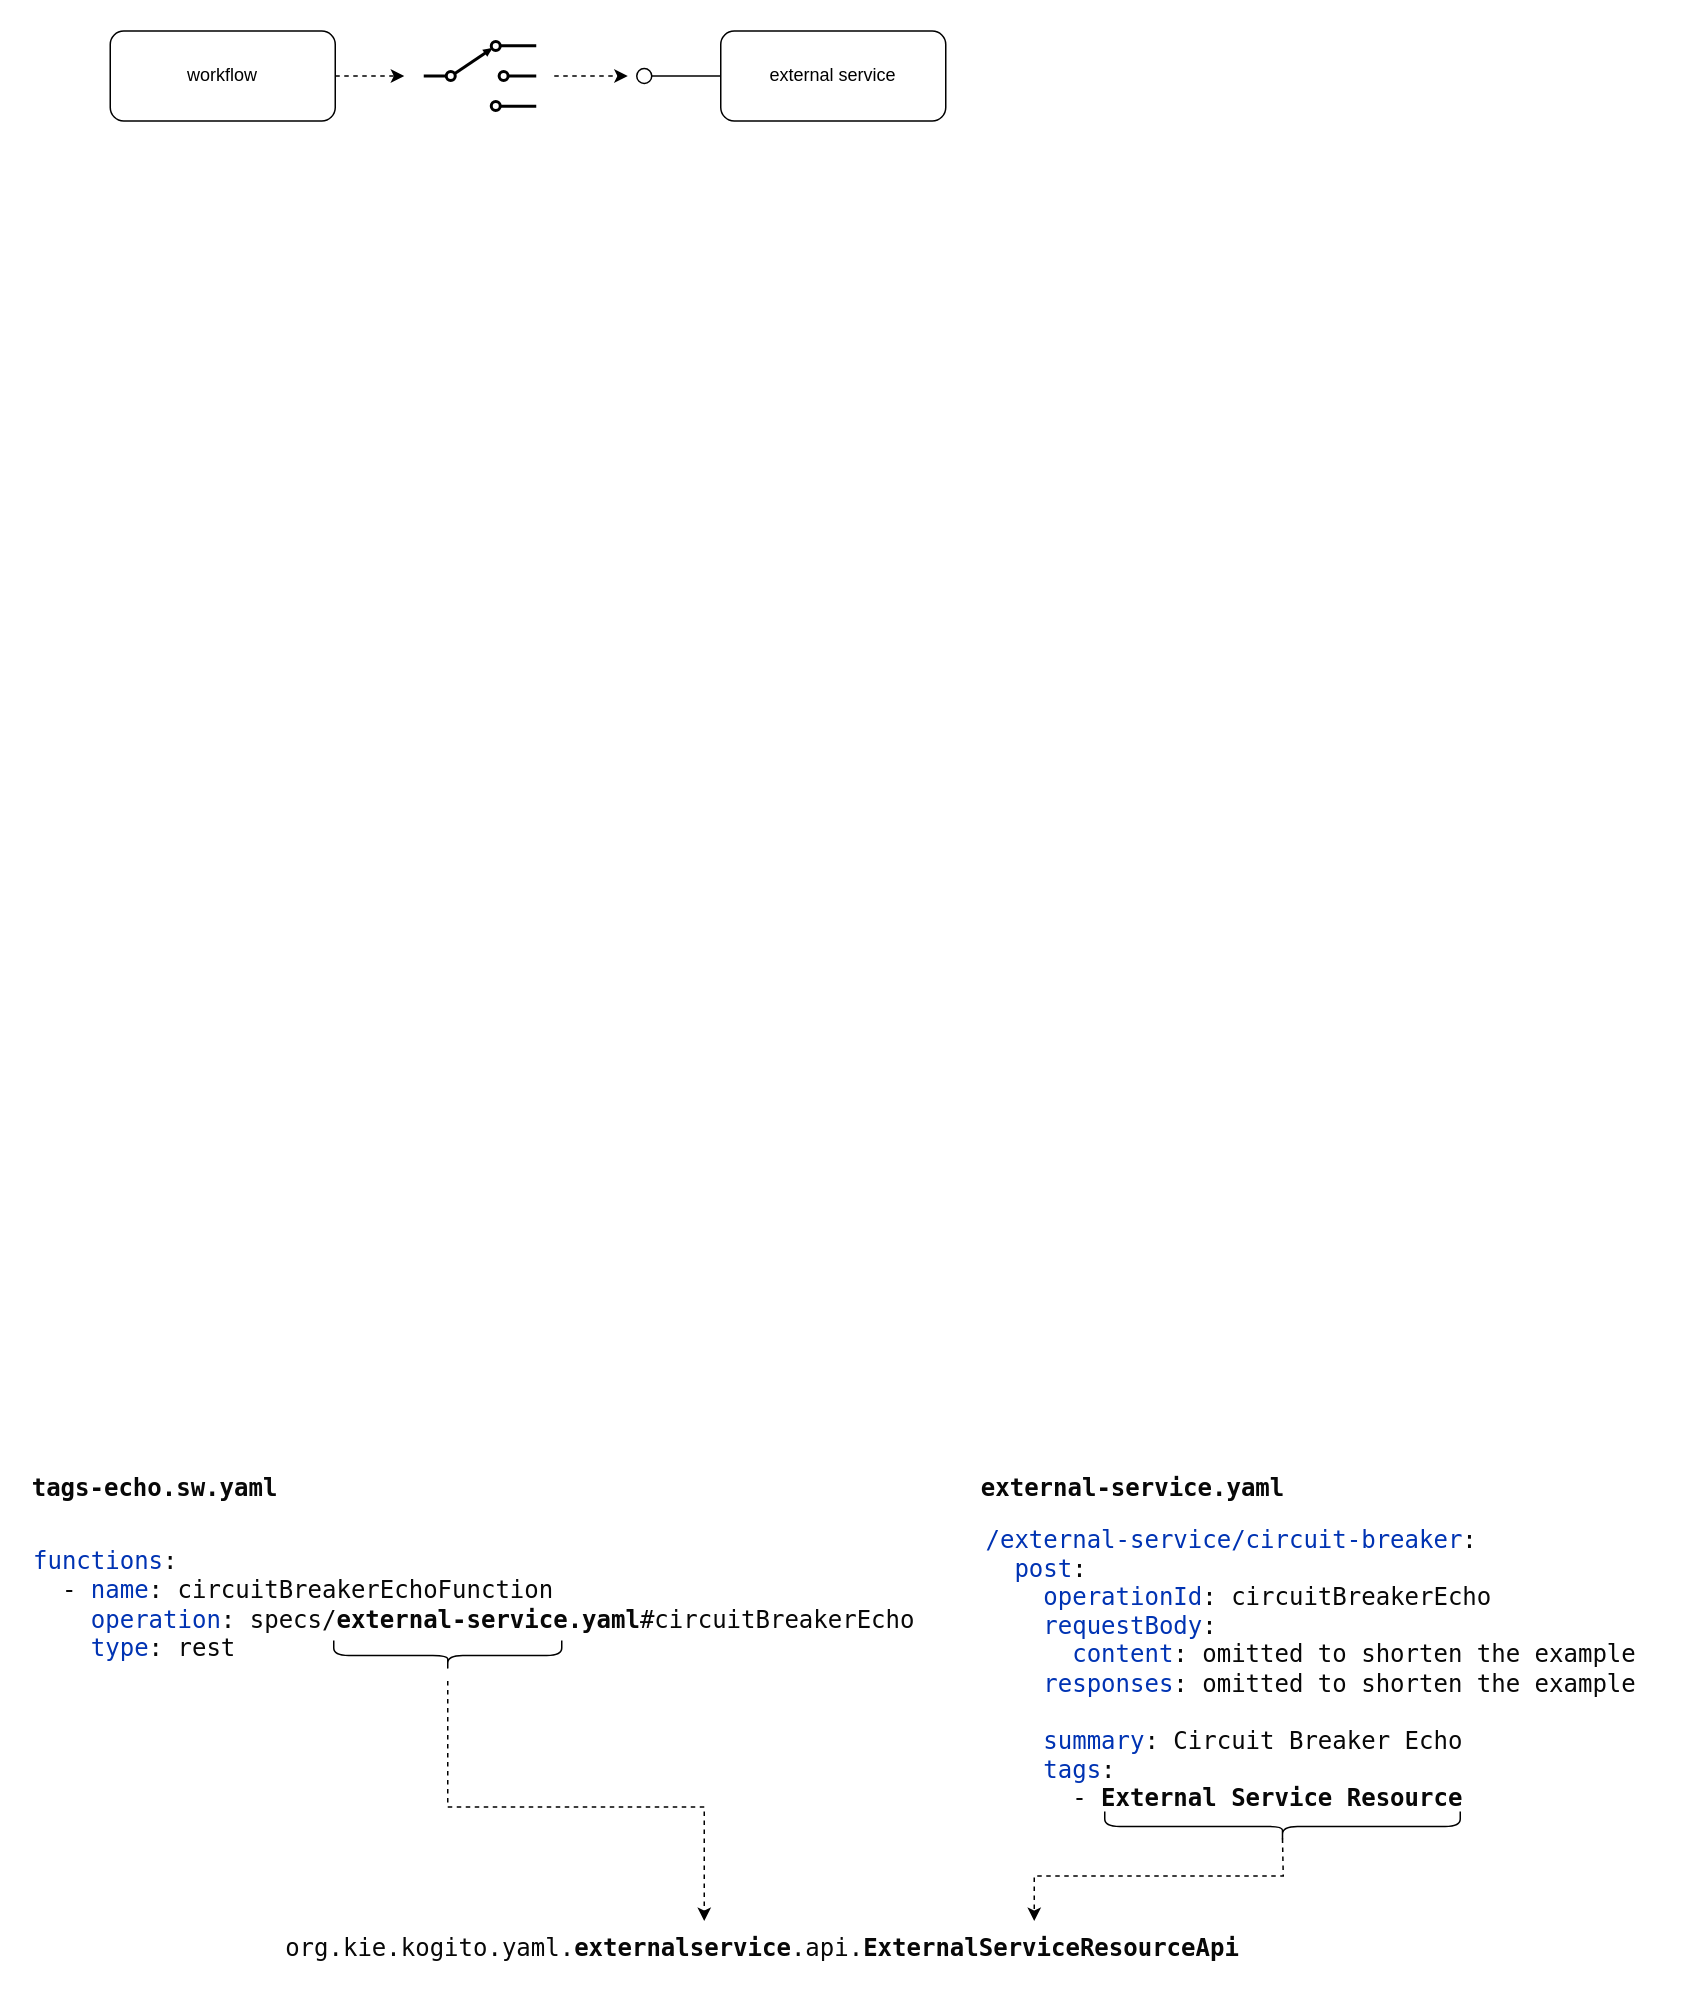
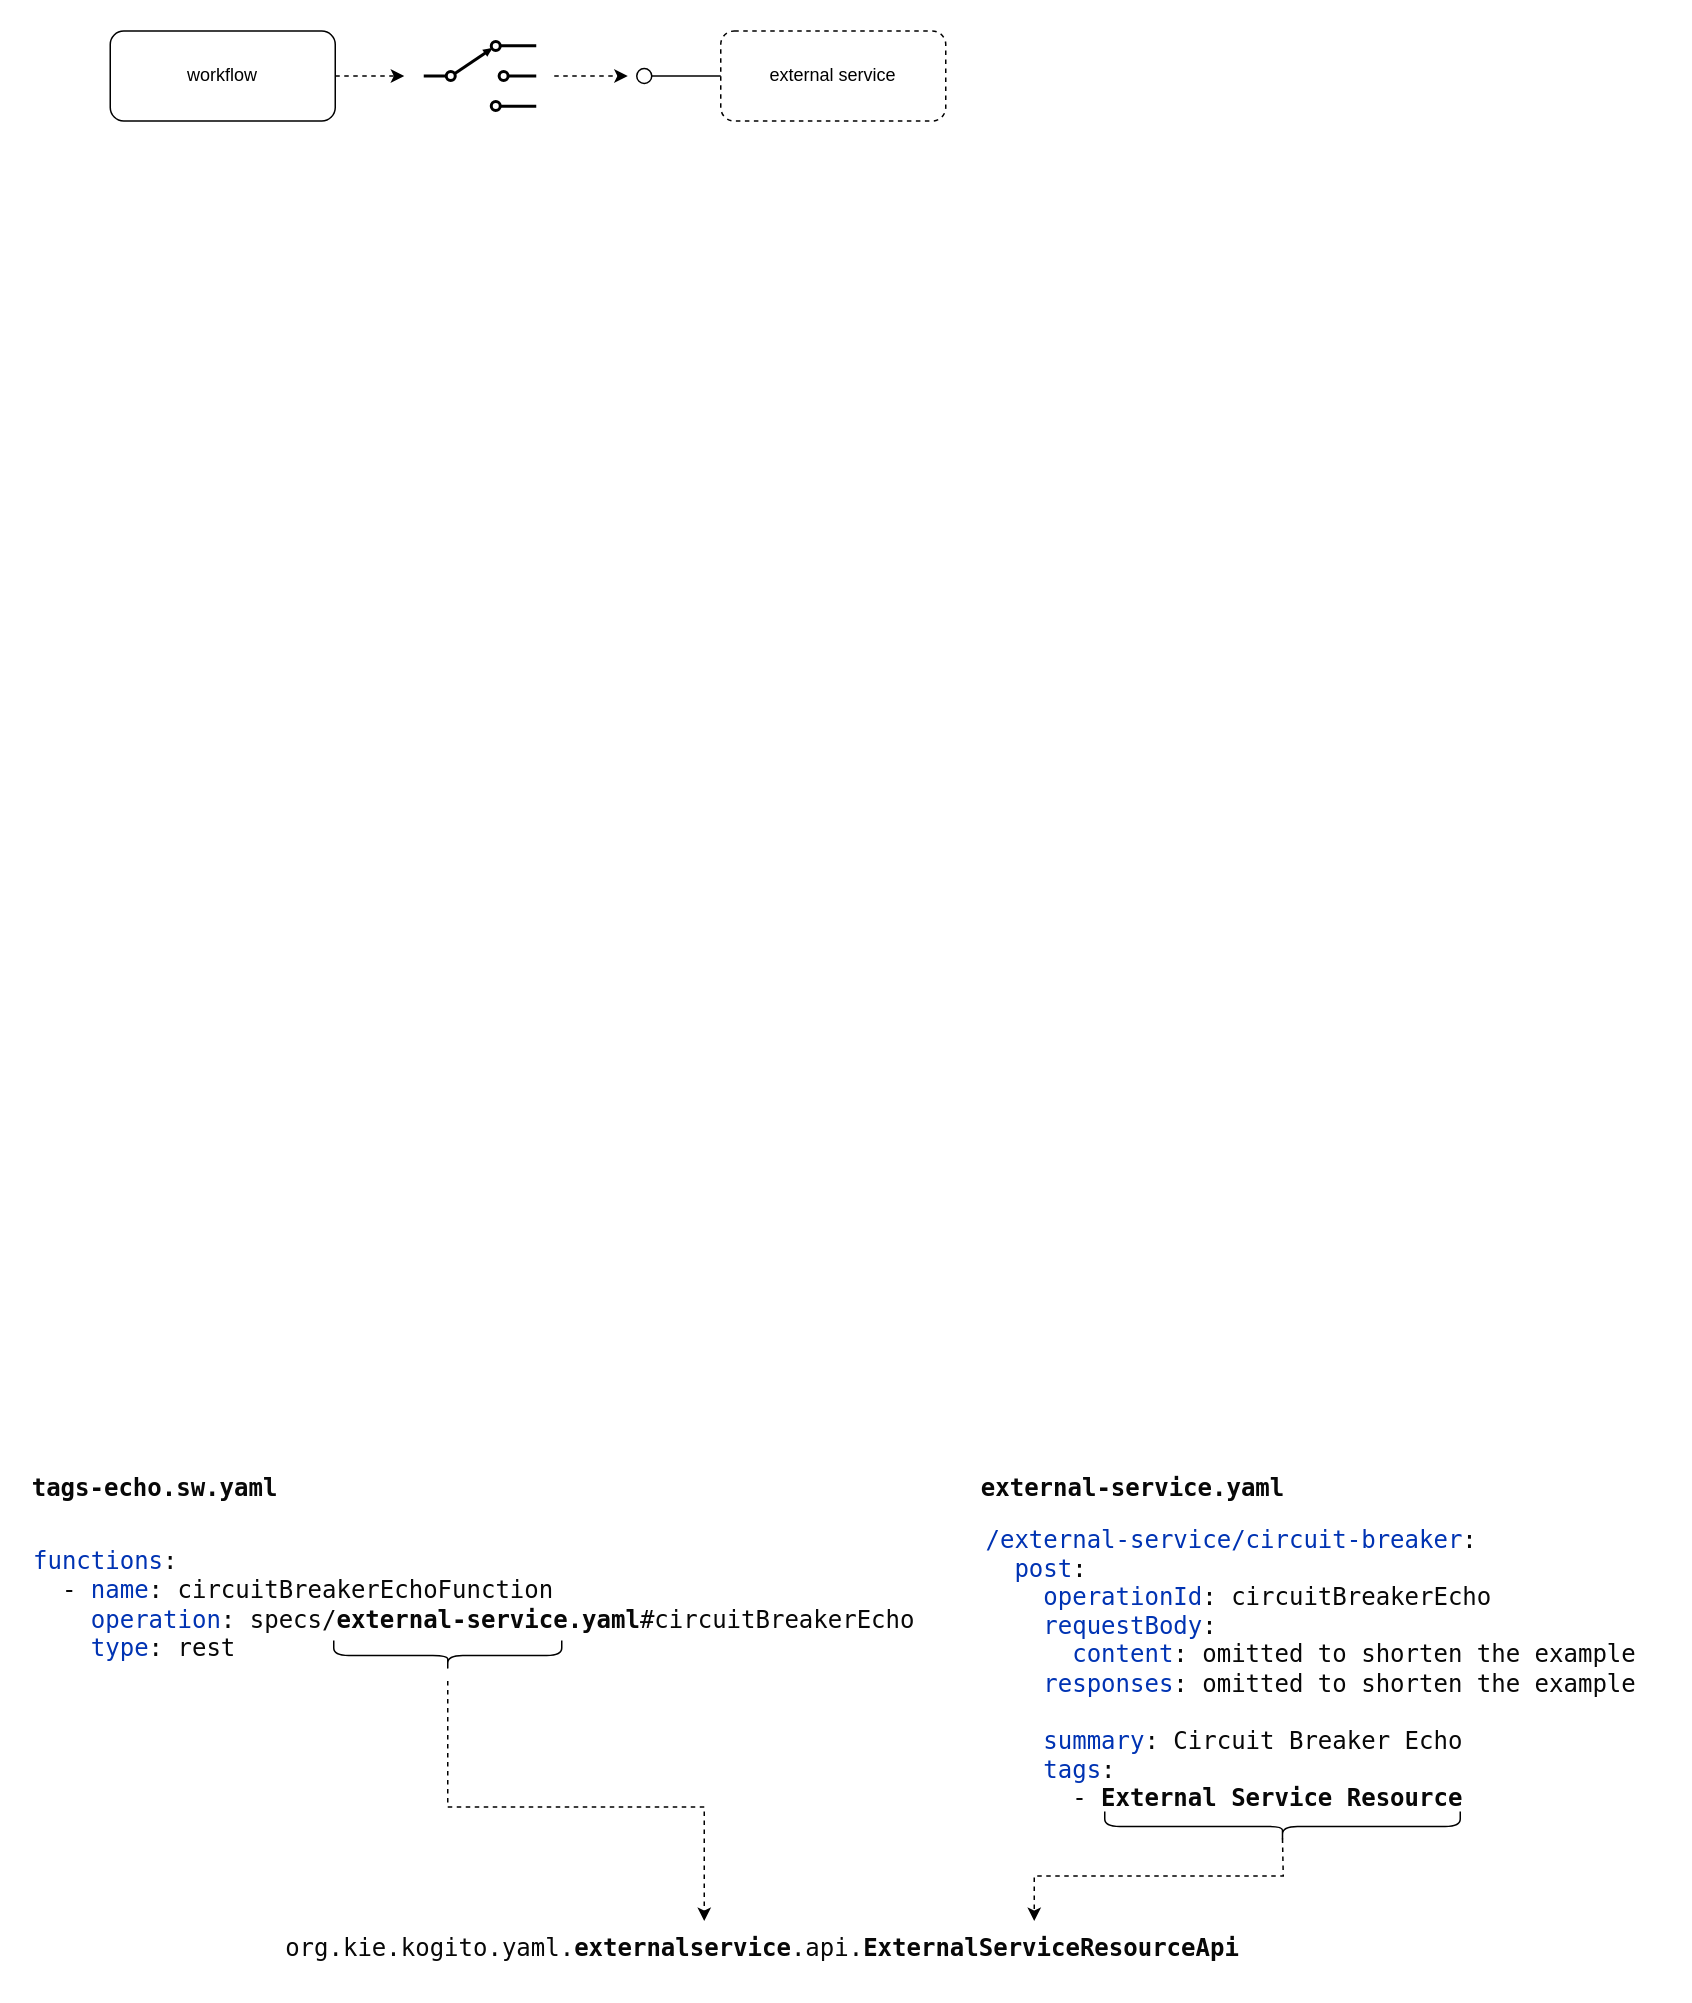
- <mxCell id="3" value="external service" style="rounded=1;whiteSpace=wrap;html=1;" parent="1" vertex="1"><mxGeometry x="480" y="20" width="150" height="60" as="geometry" /></mxCell>
+ <mxCell id="3" value="external service" style="rounded=1;whiteSpace=wrap;html=1;dashed=1;" parent="1" vertex="1"><mxGeometry x="480" y="20" width="150" height="60" as="geometry" /></mxCell>
